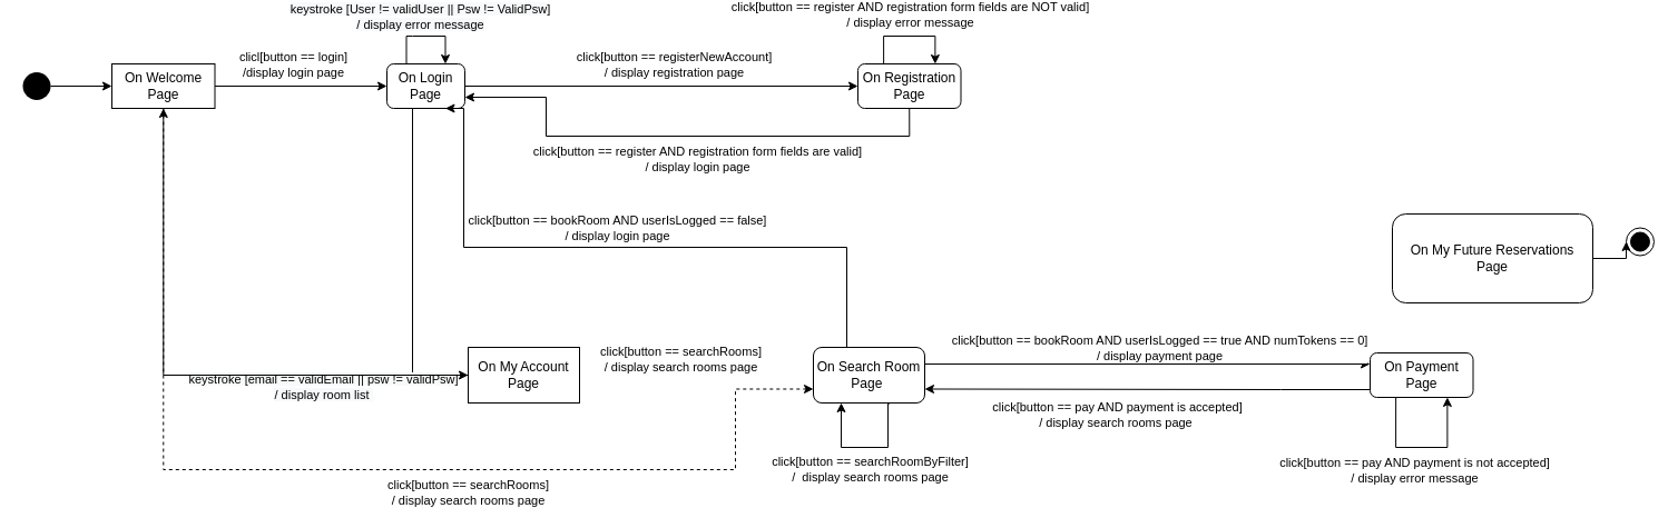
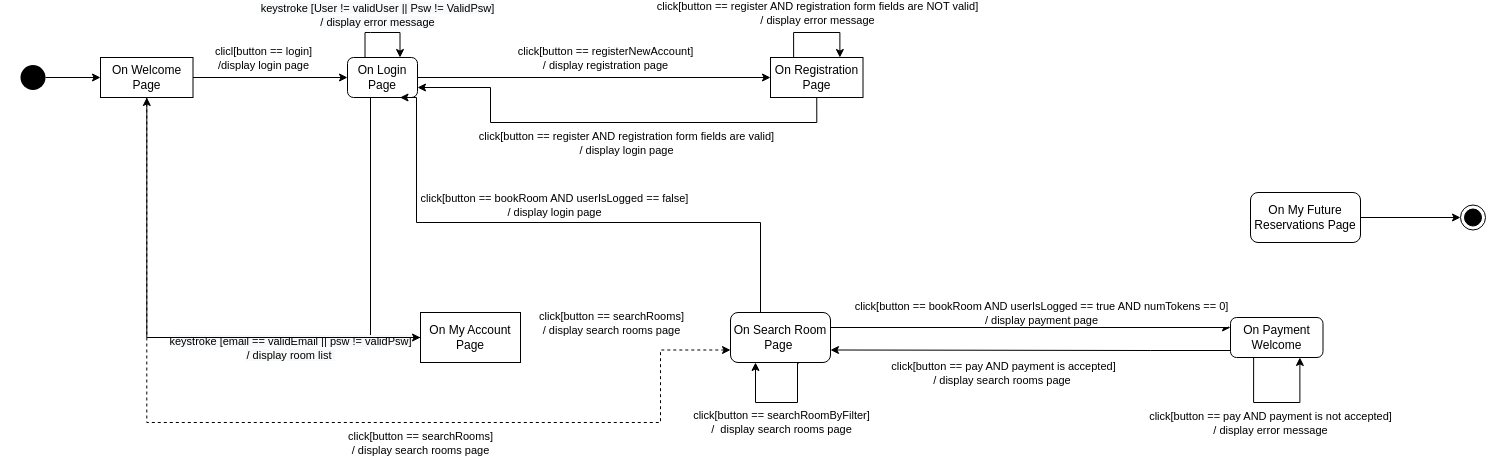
- <mxCell id="19" value="&lt;font style=&quot;font-size: 12px&quot;&gt;On Registration Page&lt;/font&gt;" style="rounded=1;whiteSpace=wrap;html=1;strokeWidth=1;" parent="1" vertex="1"><mxGeometry x="770" y="45" width="92.5" height="40" as="geometry" /></mxCell>
+ <mxCell id="19" value="&lt;font style=&quot;font-size: 12px&quot;&gt;On Registration Page&lt;/font&gt;" style="whiteSpace=wrap;html=1;strokeWidth=1;rounded=0;" parent="1" vertex="1"><mxGeometry x="770" y="45" width="92.5" height="40" as="geometry" /></mxCell>
- <mxCell id="16" value="&lt;font style=&quot;font-size: 12px&quot;&gt;On My Future Reservations Page&lt;/font&gt;" style="rounded=1;whiteSpace=wrap;html=1;strokeWidth=1;" parent="1" vertex="1"><mxGeometry x="1250" y="180" width="180" height="80" as="geometry" /></mxCell>
+ <mxCell id="16" value="&lt;font style=&quot;font-size: 12px&quot;&gt;On My Future Reservations Page&lt;/font&gt;" style="rounded=1;whiteSpace=wrap;html=1;strokeWidth=1;" parent="1" vertex="1"><mxGeometry x="1250" y="180" width="110" height="50" as="geometry" /></mxCell>
- <mxCell id="31" value="&lt;font style=&quot;font-size: 12px&quot;&gt;On Payment Page&lt;/font&gt;" style="rounded=1;whiteSpace=wrap;html=1;strokeWidth=1;" parent="1" vertex="1"><mxGeometry x="1230" y="305" width="92.5" height="40" as="geometry" /></mxCell>
+ <mxCell id="31" value="&lt;font style=&quot;font-size: 12px&quot;&gt;On Payment Welcome&lt;/font&gt;" style="rounded=1;whiteSpace=wrap;html=1;strokeWidth=1;" parent="1" vertex="1"><mxGeometry x="1230" y="305" width="92.5" height="40" as="geometry" /></mxCell>
